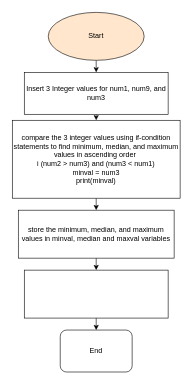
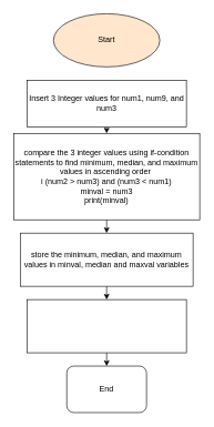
- <mxCell id="2" style="edgeStyle=none;html=1;" edge="1" parent="1" source="3" target="5"><mxGeometry relative="1" as="geometry"><mxPoint x="160" y="120" as="targetPoint" /></mxGeometry></mxCell>
